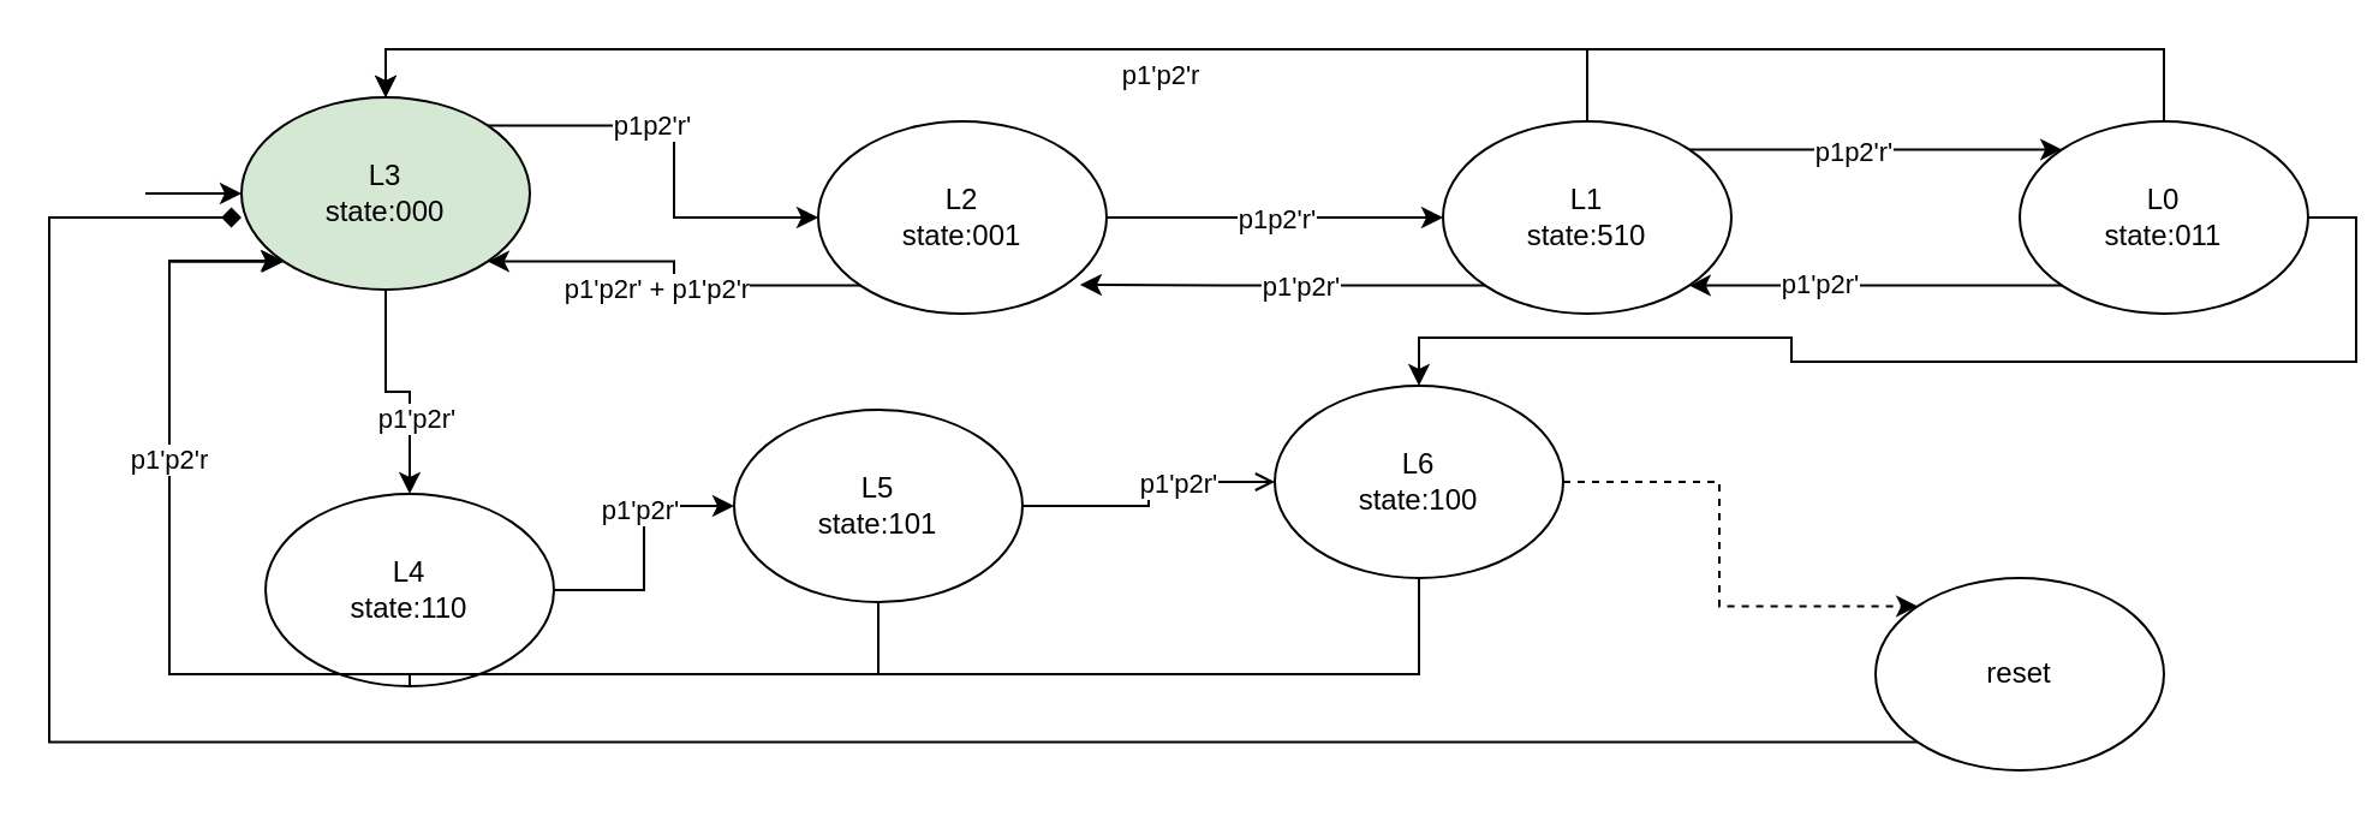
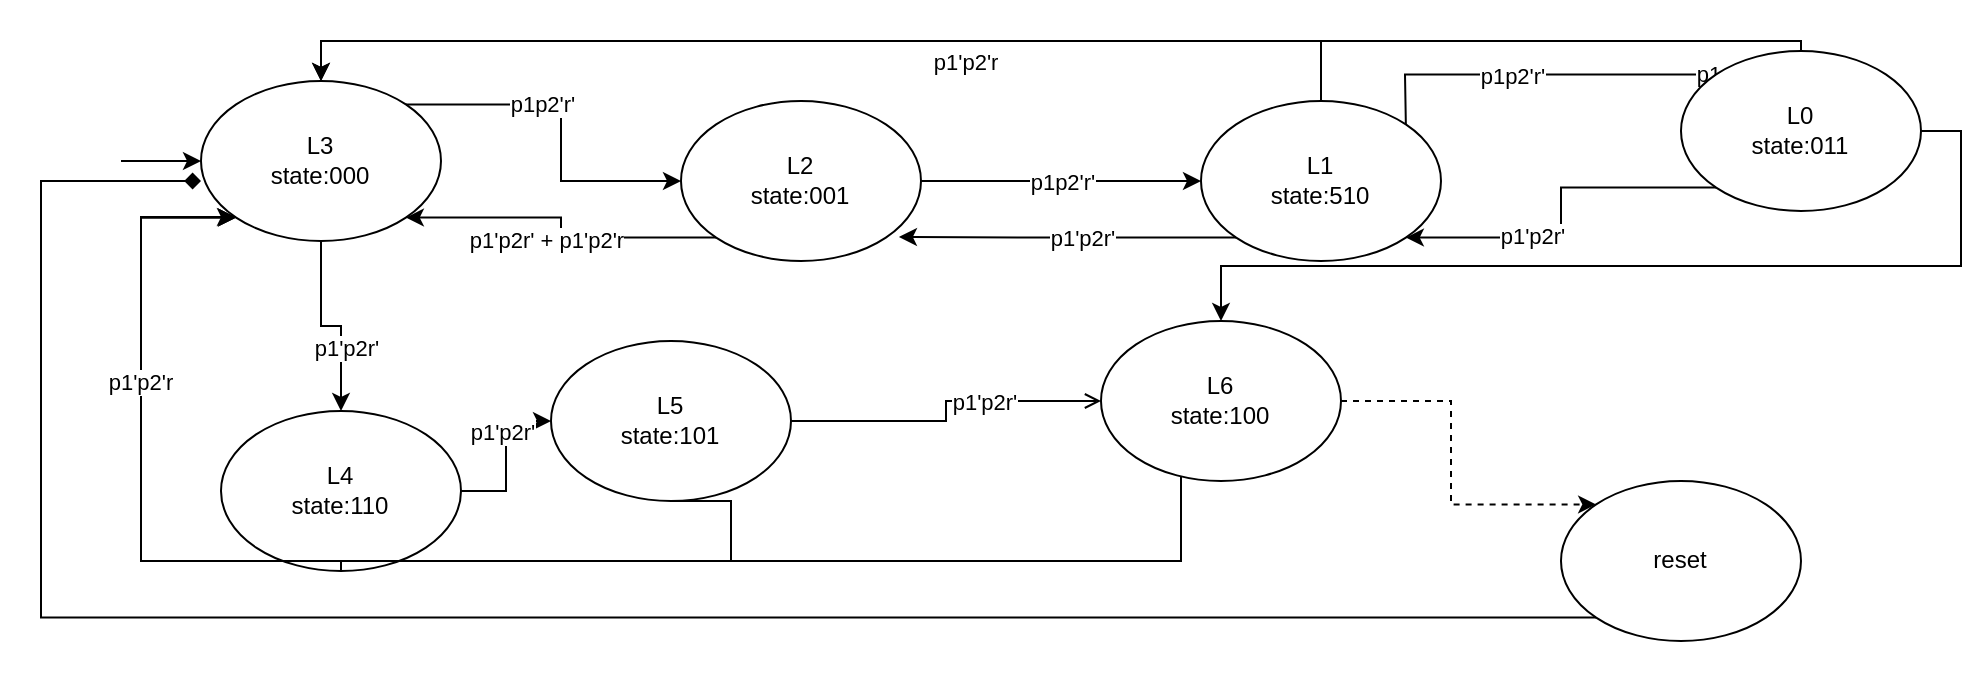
- <mxCell id="6" value="L3&lt;br&gt;state:000" style="ellipse;whiteSpace=wrap;html=1;fillColor=#d5e8d4;" parent="1" vertex="1"><mxGeometry x="100" y="40" width="120" height="80" as="geometry" /></mxCell>
+ <mxCell id="6" value="L3&lt;br&gt;state:000" style="ellipse;whiteSpace=wrap;html=1;" parent="1" vertex="1"><mxGeometry x="100" y="40" width="120" height="80" as="geometry" /></mxCell>
- <mxCell id="24" value="L0&lt;br&gt;state:011" style="ellipse;whiteSpace=wrap;html=1;" parent="1" vertex="1"><mxGeometry x="840" y="50" width="120" height="80" as="geometry" /></mxCell>
+ <mxCell id="24" value="L0&lt;br&gt;state:011" style="ellipse;whiteSpace=wrap;html=1;" parent="1" vertex="1"><mxGeometry x="840" y="25" width="120" height="80" as="geometry" /></mxCell>
- <mxCell id="35" value="L6&lt;br&gt;state:100" style="ellipse;whiteSpace=wrap;html=1;" parent="1" vertex="1"><mxGeometry x="530" y="160" width="120" height="80" as="geometry" /></mxCell>
+ <mxCell id="35" value="L6&lt;br&gt;state:100" style="ellipse;whiteSpace=wrap;html=1;" parent="1" vertex="1"><mxGeometry x="550" y="160" width="120" height="80" as="geometry" /></mxCell>
- <mxCell id="32" value="L5&lt;br&gt;state:101" style="ellipse;whiteSpace=wrap;html=1;" parent="1" vertex="1"><mxGeometry x="305" y="170" width="120" height="80" as="geometry" /></mxCell>
+ <mxCell id="32" value="L5&lt;br&gt;state:101" style="ellipse;whiteSpace=wrap;html=1;" parent="1" vertex="1"><mxGeometry x="275" y="170" width="120" height="80" as="geometry" /></mxCell>
